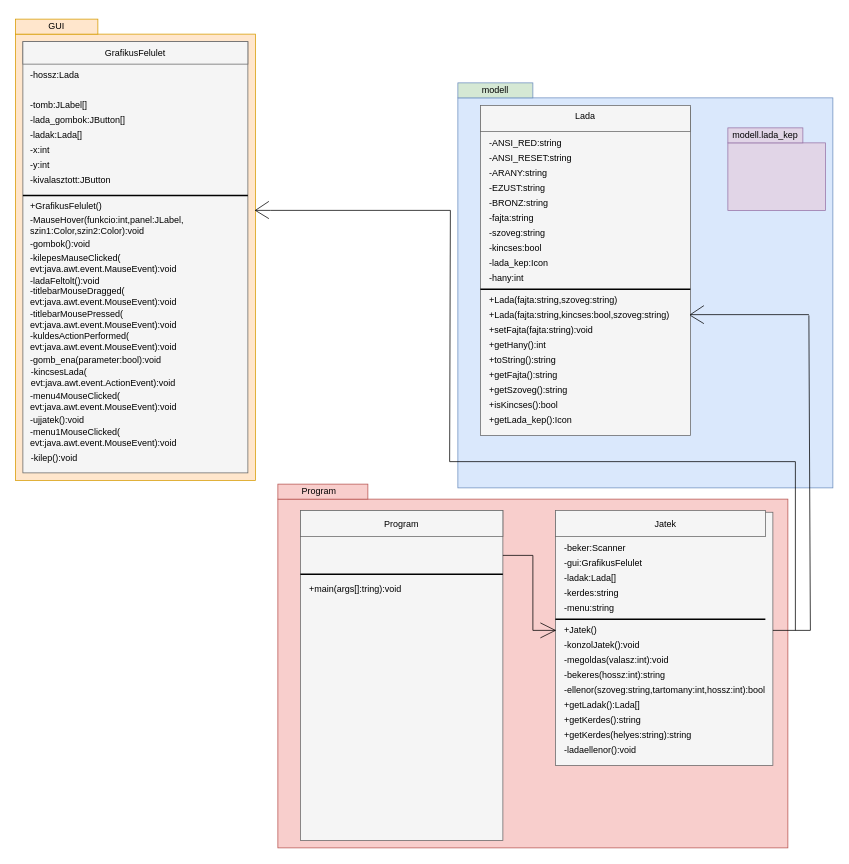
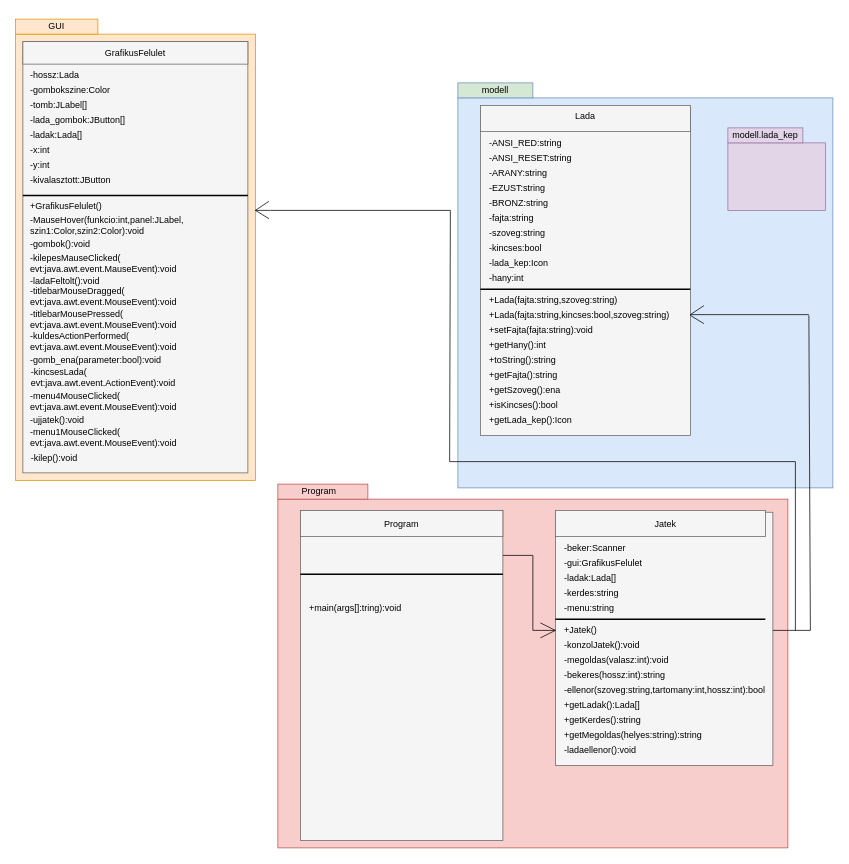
+ <mxCell id="76" value="-gombokszine:Color" style="text;html=1;strokeColor=none;fillColor=none;align=left;verticalAlign=middle;whiteSpace=wrap;rounded=0;" vertex="1" parent="1"><mxGeometry x="37.5" y="110" width="275" height="20" as="geometry" /></mxCell>
- <mxCell id="41" value="+getSzoveg():string" style="text;html=1;strokeColor=none;fillColor=none;align=left;verticalAlign=middle;whiteSpace=wrap;rounded=0;" vertex="1" parent="1"><mxGeometry x="650" y="510" width="260" height="20" as="geometry" /></mxCell>
+ <mxCell id="41" value="+getSzoveg():ena" style="text;html=1;strokeColor=none;fillColor=none;align=left;verticalAlign=middle;whiteSpace=wrap;rounded=0;" vertex="1" parent="1"><mxGeometry x="650" y="510" width="260" height="20" as="geometry" /></mxCell>
- <mxCell id="45" value="+main(args[]:tring):void" style="text;html=1;strokeColor=none;fillColor=none;align=left;verticalAlign=middle;whiteSpace=wrap;rounded=0;" vertex="1" parent="1"><mxGeometry x="410" y="770" width="250" height="30" as="geometry" /></mxCell>
+ <mxCell id="45" value="+main(args[]:tring):void" style="text;html=1;strokeColor=none;fillColor=none;align=left;verticalAlign=middle;whiteSpace=wrap;rounded=0;" vertex="1" parent="1"><mxGeometry x="410" y="795" width="250" height="30" as="geometry" /></mxCell>
- <mxCell id="59" value="+getKerdes(helyes:string):string" style="text;html=1;strokeColor=none;fillColor=none;align=left;verticalAlign=middle;whiteSpace=wrap;rounded=0;" vertex="1" parent="1"><mxGeometry x="750" y="970" width="260" height="20" as="geometry" /></mxCell>
+ <mxCell id="59" value="+getMegoldas(helyes:string):string" style="text;html=1;strokeColor=none;fillColor=none;align=left;verticalAlign=middle;whiteSpace=wrap;rounded=0;" vertex="1" parent="1"><mxGeometry x="750" y="970" width="260" height="20" as="geometry" /></mxCell>
